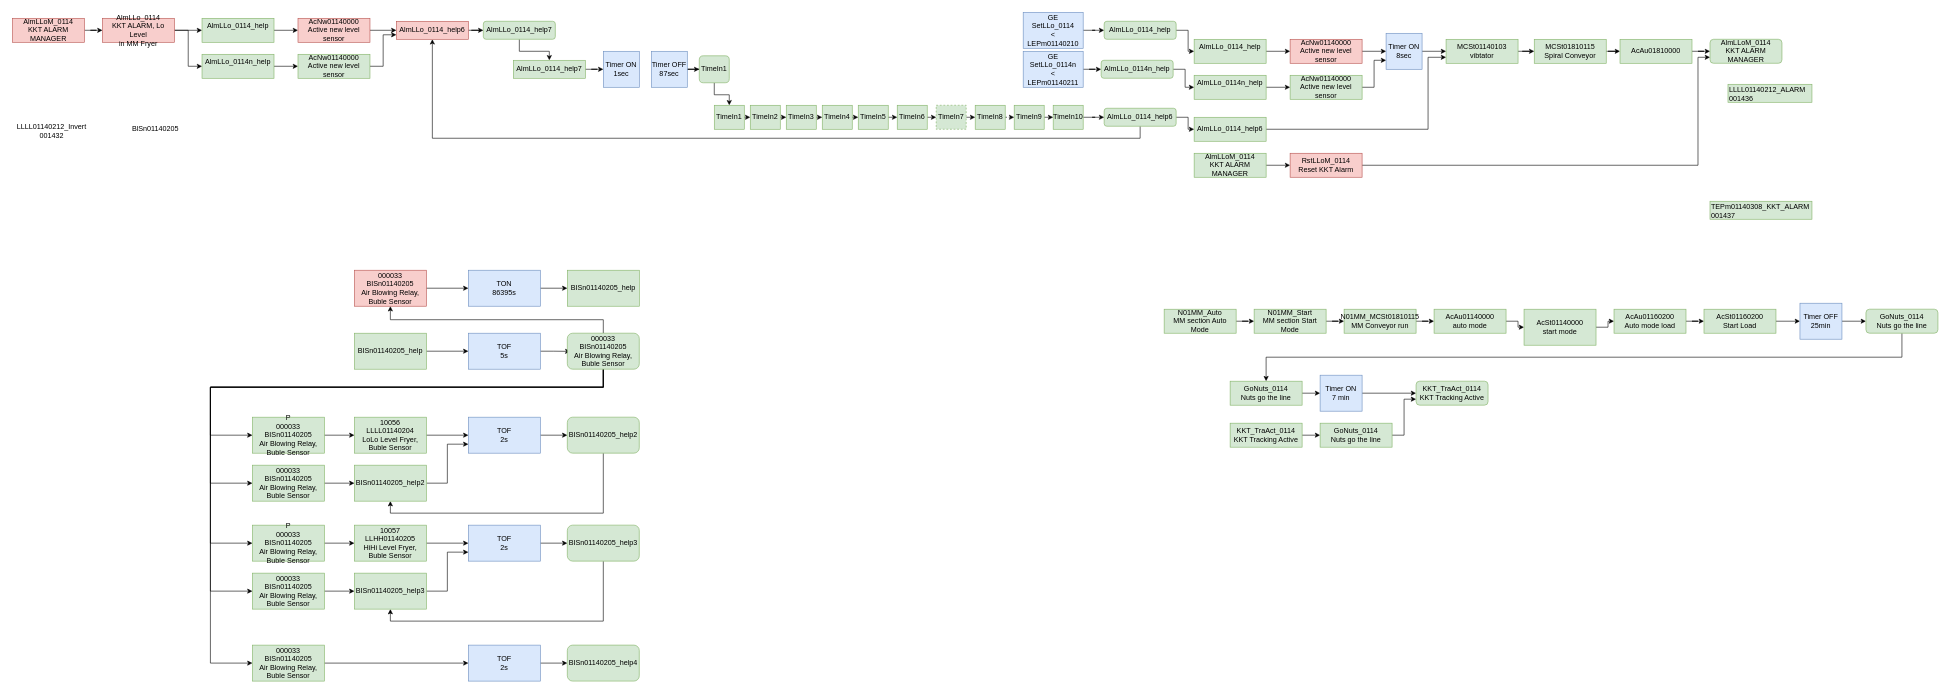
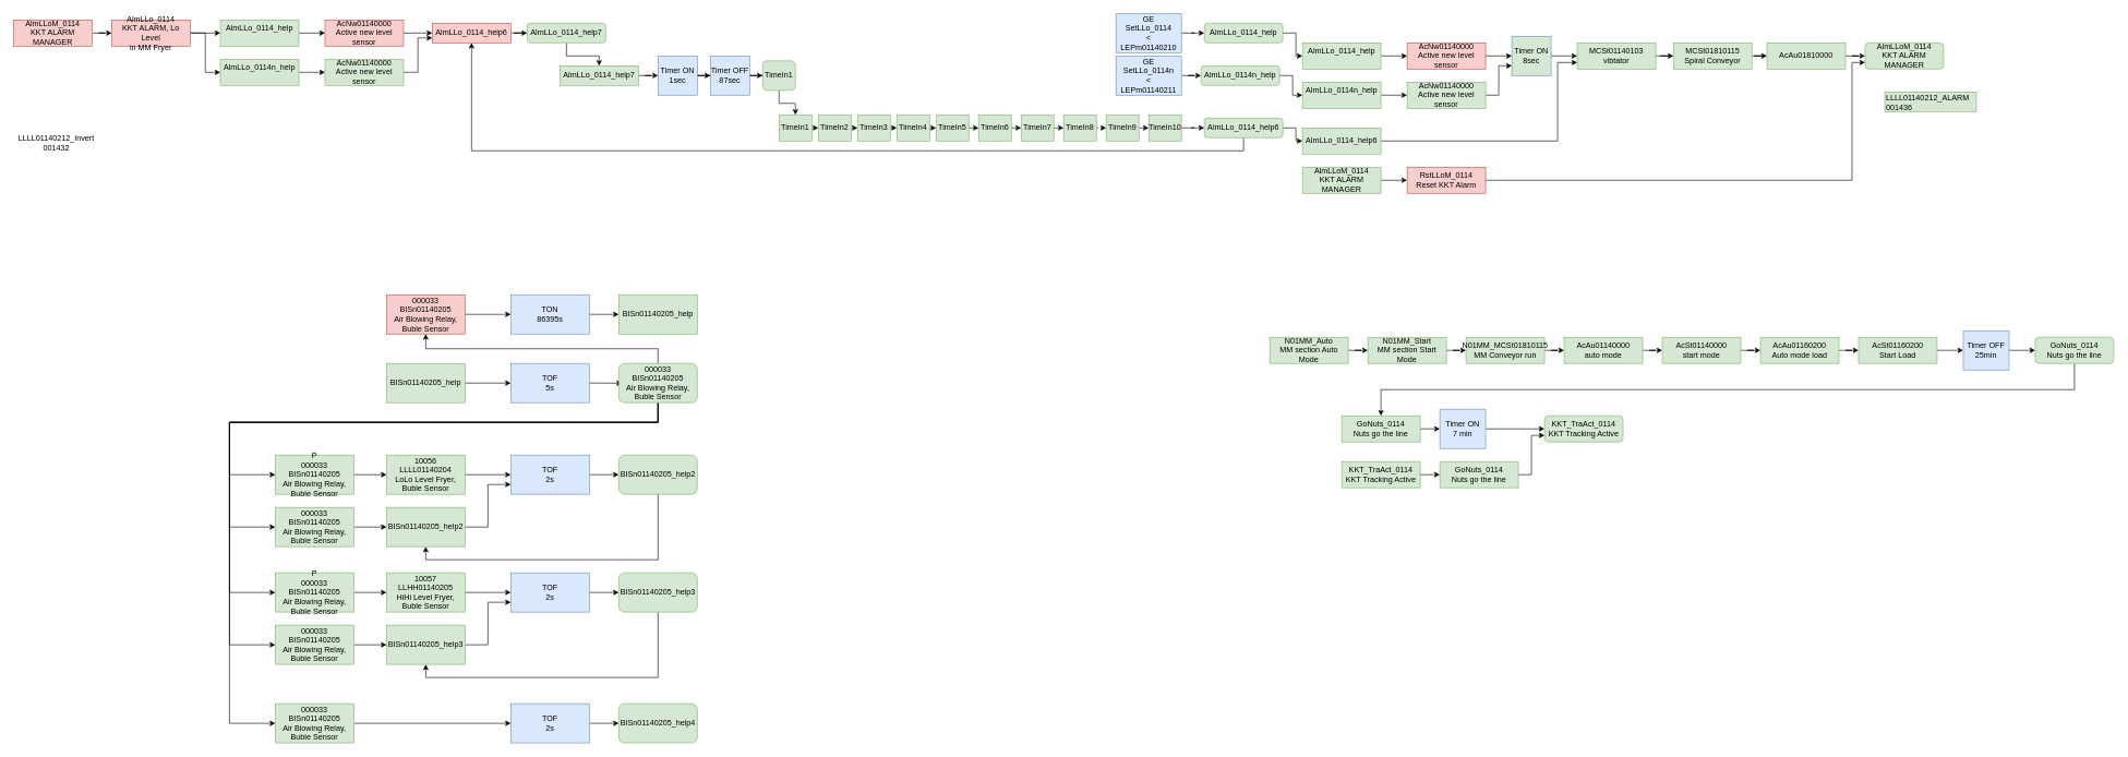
- <mxCell id="10" value="&lt;div&gt;Timer ON&lt;/div&gt;&lt;div&gt;8sec&lt;br&gt;&lt;/div&gt;" style="rounded=0;whiteSpace=wrap;html=1;fillColor=#dae8fc;strokeColor=#6c8ebf;" parent="1" vertex="1"><mxGeometry x="2310" y="55" width="60" height="60" as="geometry" /></mxCell>
+ <mxCell id="10" value="&lt;div&gt;Timer ON&lt;/div&gt;&lt;div&gt;8sec&lt;br&gt;&lt;/div&gt;" style="rounded=0;whiteSpace=wrap;html=1;fillColor=#d5e8d4;strokeColor=#6c8ebf;" parent="1" vertex="1"><mxGeometry x="2310" y="55" width="60" height="60" as="geometry" /></mxCell>
+ <mxCell id="58" style="edgeStyle=orthogonalEdgeStyle;rounded=0;orthogonalLoop=1;jettySize=auto;html=1;entryX=0;entryY=0.5;entryDx=0;entryDy=0;" parent="1" source="59" target="61" edge="1"><mxGeometry relative="1" as="geometry" /></mxCell>
- <mxCell id="43" value="TimeIn7" style="rounded=0;whiteSpace=wrap;html=1;fillColor=#d5e8d4;strokeColor=#82b366;dashed=1;" parent="1" vertex="1"><mxGeometry x="1560" y="175" width="50" height="40" as="geometry" /></mxCell>
+ <mxCell id="43" value="TimeIn7" style="rounded=0;whiteSpace=wrap;html=1;fillColor=#d5e8d4;strokeColor=#82b366;" parent="1" vertex="1"><mxGeometry x="1560" y="175" width="50" height="40" as="geometry" /></mxCell>
- <mxCell id="84" value="BlSn01140205" style="text;html=1;align=center;verticalAlign=middle;resizable=0;points=[];autosize=1;" parent="1" vertex="1"><mxGeometry x="213" y="204" width="90" height="20" as="geometry" /></mxCell>
- <mxCell id="82" value="&lt;div&gt;TEPm01140308_KKT_ALARM&lt;/div&gt;&lt;div&gt;001437&lt;br&gt;&lt;/div&gt;" style="text;html=1;resizable=0;points=[];autosize=1;align=left;verticalAlign=top;spacingTop=-4;fillColor=#d5e8d4;strokeColor=#82b366;" parent="1" vertex="1"><mxGeometry x="2850" y="335" width="170" height="30" as="geometry" /></mxCell>
- <mxCell id="139" value="&lt;div&gt;AcSt01140000&lt;/div&gt;&lt;div&gt;start mode&lt;br&gt;&lt;/div&gt;" style="rounded=0;whiteSpace=wrap;html=1;fillColor=#d5e8d4;strokeColor=#82b366;" vertex="1" parent="1"><mxGeometry x="2540" y="515" width="120" height="60" as="geometry" /></mxCell>
+ <mxCell id="139" value="&lt;div&gt;AcSt01140000&lt;/div&gt;&lt;div&gt;start mode&lt;br&gt;&lt;/div&gt;" style="rounded=0;whiteSpace=wrap;html=1;fillColor=#d5e8d4;strokeColor=#82b366;" vertex="1" parent="1"><mxGeometry x="2540" y="515" width="120" height="40" as="geometry" /></mxCell>
